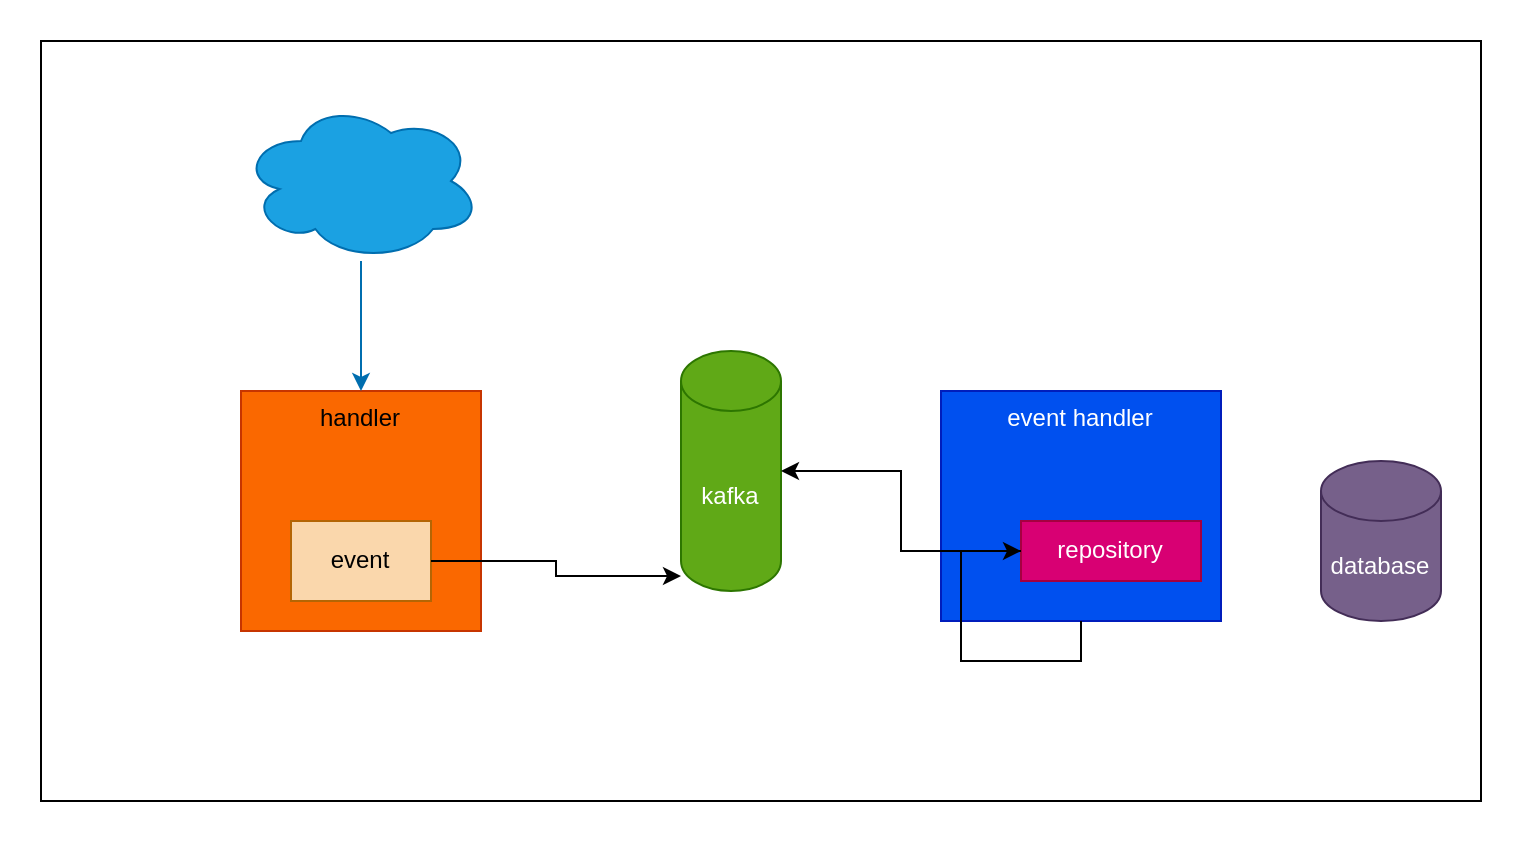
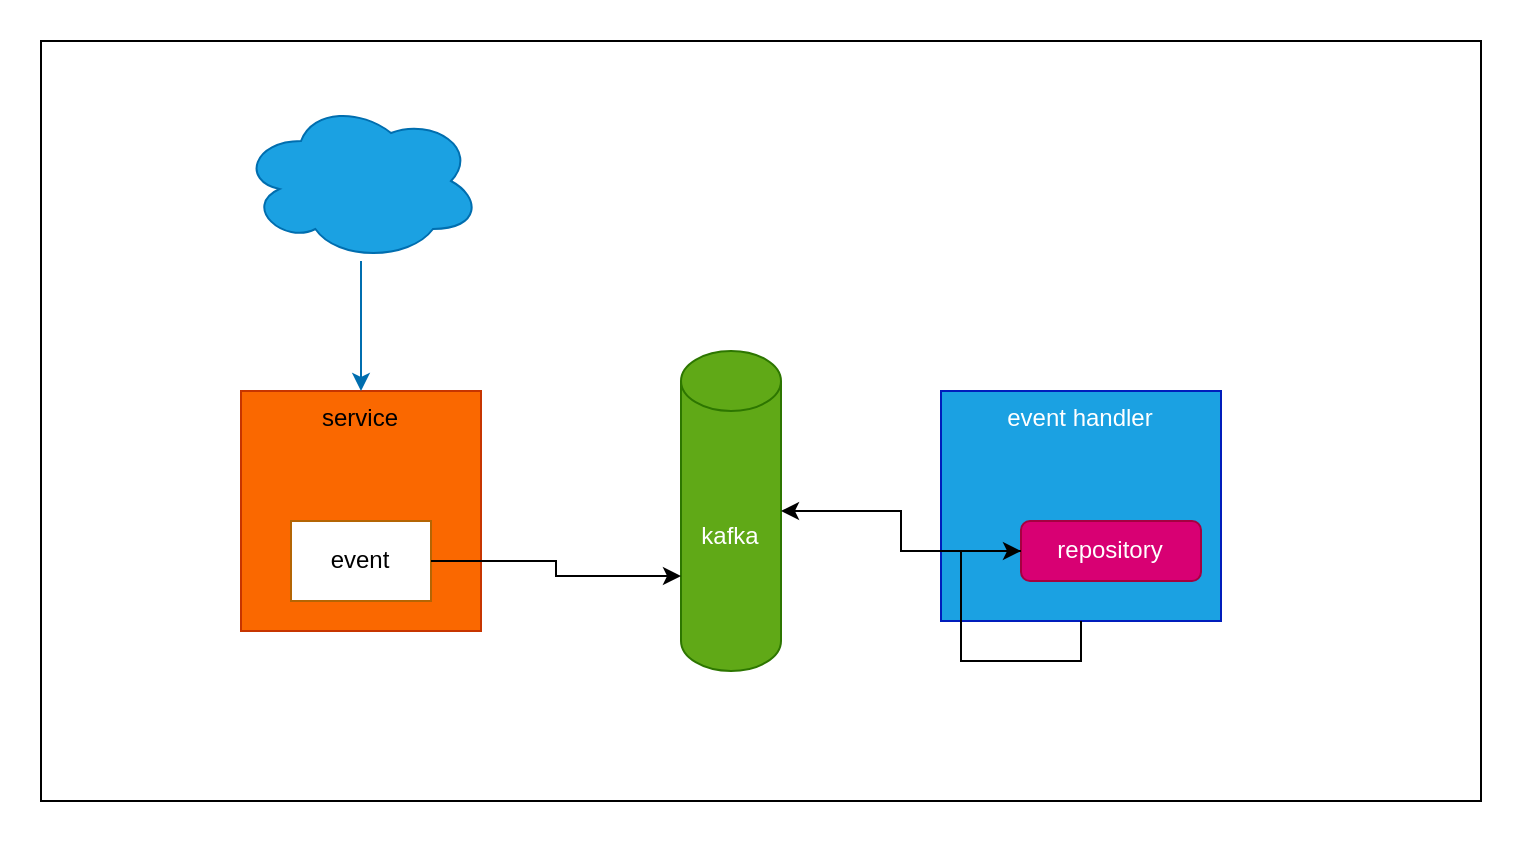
- <mxCell id="4" value="handler" style="rounded=0;whiteSpace=wrap;html=1;verticalAlign=top;fillColor=#fa6800;fontColor=#000000;strokeColor=#C73500;" vertex="1" parent="1"><mxGeometry x="120" y="195" width="120" height="120" as="geometry" /></mxCell>
+ <mxCell id="4" value="service" style="rounded=0;whiteSpace=wrap;html=1;verticalAlign=top;fillColor=#fa6800;fontColor=#000000;strokeColor=#C73500;" vertex="1" parent="1"><mxGeometry x="120" y="195" width="120" height="120" as="geometry" /></mxCell>
- <mxCell id="3" value="kafka" style="shape=cylinder3;whiteSpace=wrap;html=1;boundedLbl=1;backgroundOutline=1;size=15;fillColor=#60a917;fontColor=#ffffff;strokeColor=#2D7600;" vertex="1" parent="1"><mxGeometry x="340" y="175" width="50" height="120" as="geometry" /></mxCell>
+ <mxCell id="3" value="kafka" style="shape=cylinder3;whiteSpace=wrap;html=1;boundedLbl=1;backgroundOutline=1;size=15;fillColor=#60a917;fontColor=#ffffff;strokeColor=#2D7600;" vertex="1" parent="1"><mxGeometry x="340" y="175" width="50" height="160" as="geometry" /></mxCell>
- <mxCell id="7" value="event handler" style="rounded=0;whiteSpace=wrap;html=1;verticalAlign=top;fillColor=#0050ef;fontColor=#ffffff;strokeColor=#001DBC;" vertex="1" parent="1"><mxGeometry x="470" y="195" width="140" height="115" as="geometry" /></mxCell>
+ <mxCell id="7" value="event handler" style="rounded=0;whiteSpace=wrap;html=1;verticalAlign=top;fillColor=#1ba1e2;fontColor=#ffffff;strokeColor=#001DBC;" vertex="1" parent="1"><mxGeometry x="470" y="195" width="140" height="115" as="geometry" /></mxCell>
- <mxCell id="9" value="database" style="shape=cylinder3;whiteSpace=wrap;html=1;boundedLbl=1;backgroundOutline=1;size=15;fillColor=#76608a;fontColor=#ffffff;strokeColor=#432D57;" vertex="1" parent="1"><mxGeometry x="660" y="230" width="60" height="80" as="geometry" /></mxCell>
- <mxCell id="8" value="repository" style="rounded=0;whiteSpace=wrap;html=1;fillColor=#d80073;fontColor=#ffffff;strokeColor=#A50040;" vertex="1" parent="1"><mxGeometry x="510" y="260" width="90" height="30" as="geometry" /></mxCell>
+ <mxCell id="8" value="repository" style="whiteSpace=wrap;html=1;fillColor=#d80073;fontColor=#ffffff;strokeColor=#A50040;rounded=1;" vertex="1" parent="1"><mxGeometry x="510" y="260" width="90" height="30" as="geometry" /></mxCell>
- <mxCell id="5" value="event" style="rounded=0;whiteSpace=wrap;html=1;fillColor=#fad7ac;strokeColor=#b46504;" vertex="1" parent="1"><mxGeometry x="145" y="260" width="70" height="40" as="geometry" /></mxCell>
+ <mxCell id="5" value="event" style="rounded=0;whiteSpace=wrap;html=1;fillColor=#ffffff;strokeColor=#b46504;" vertex="1" parent="1"><mxGeometry x="145" y="260" width="70" height="40" as="geometry" /></mxCell>
